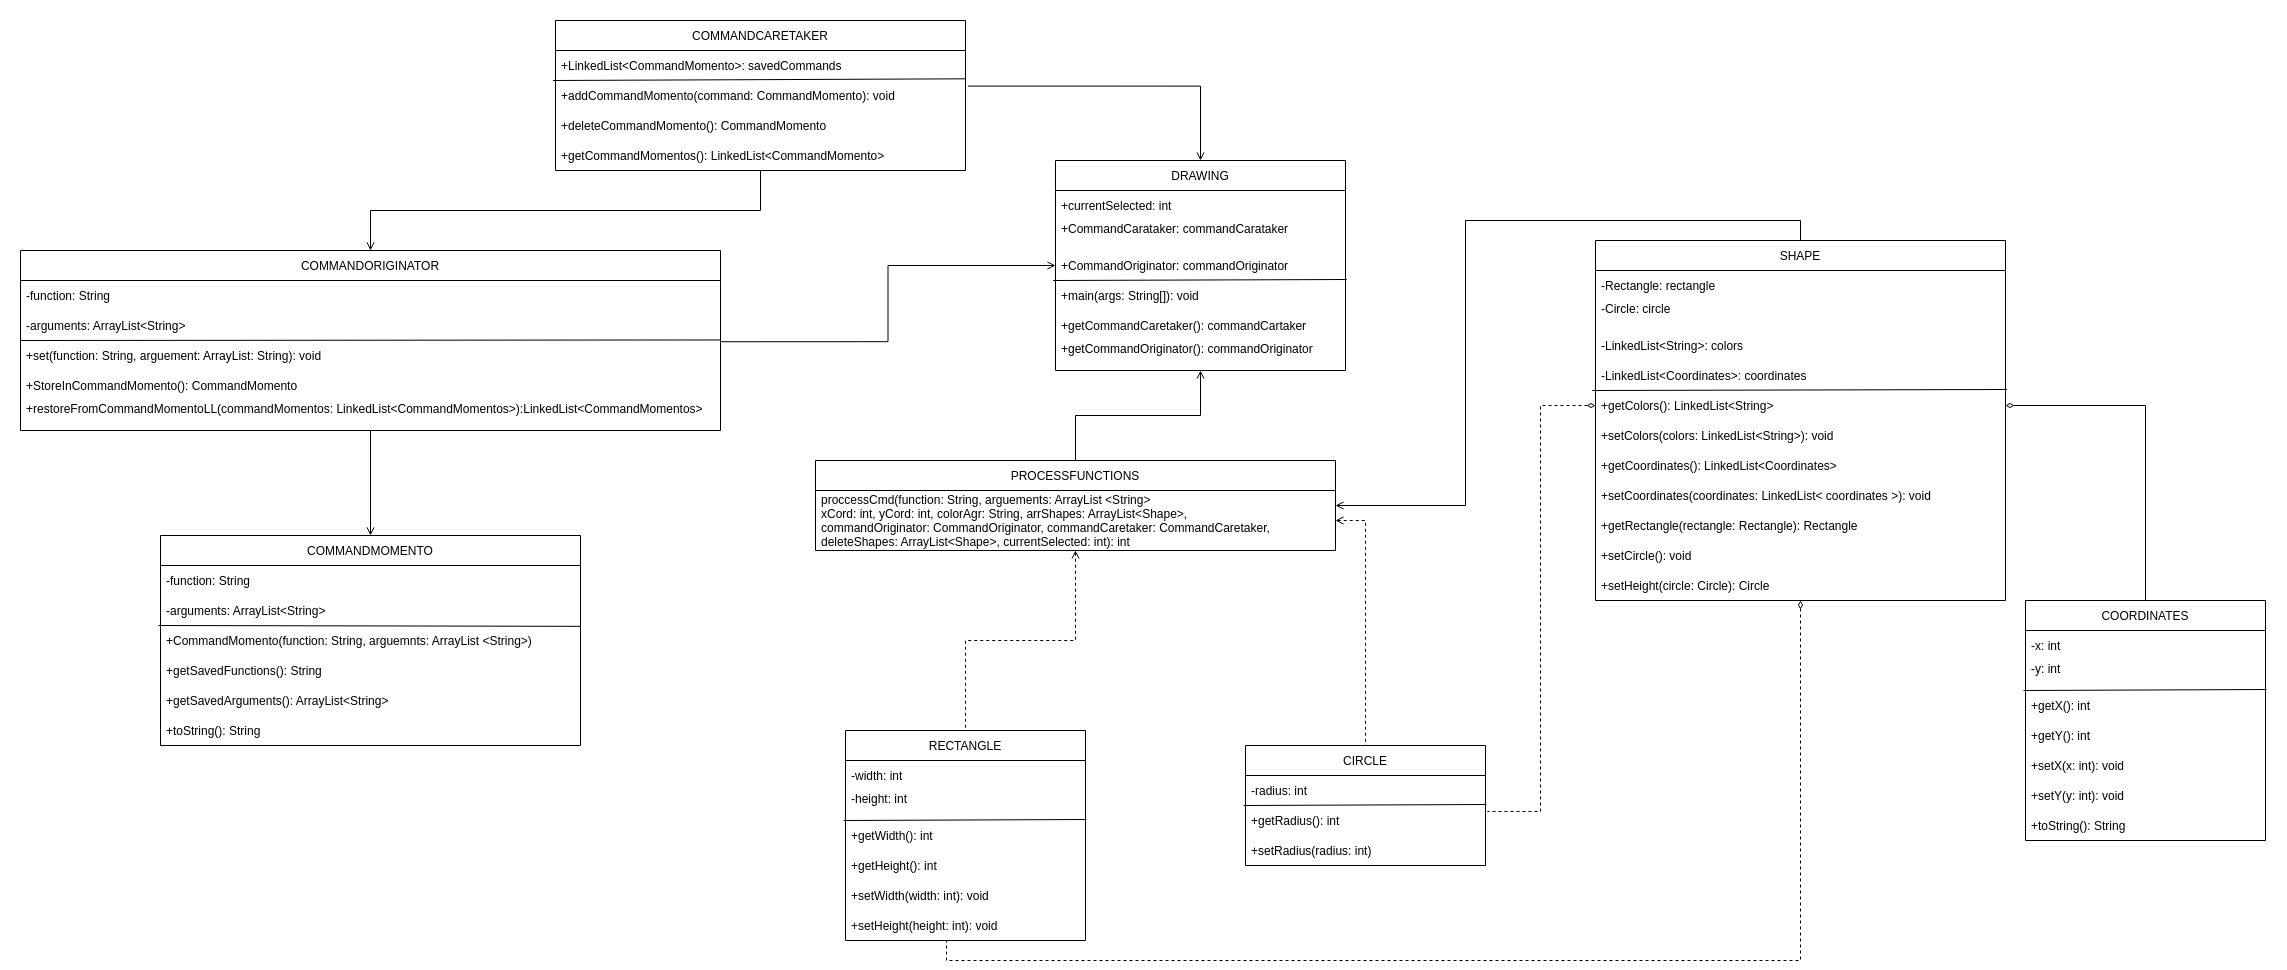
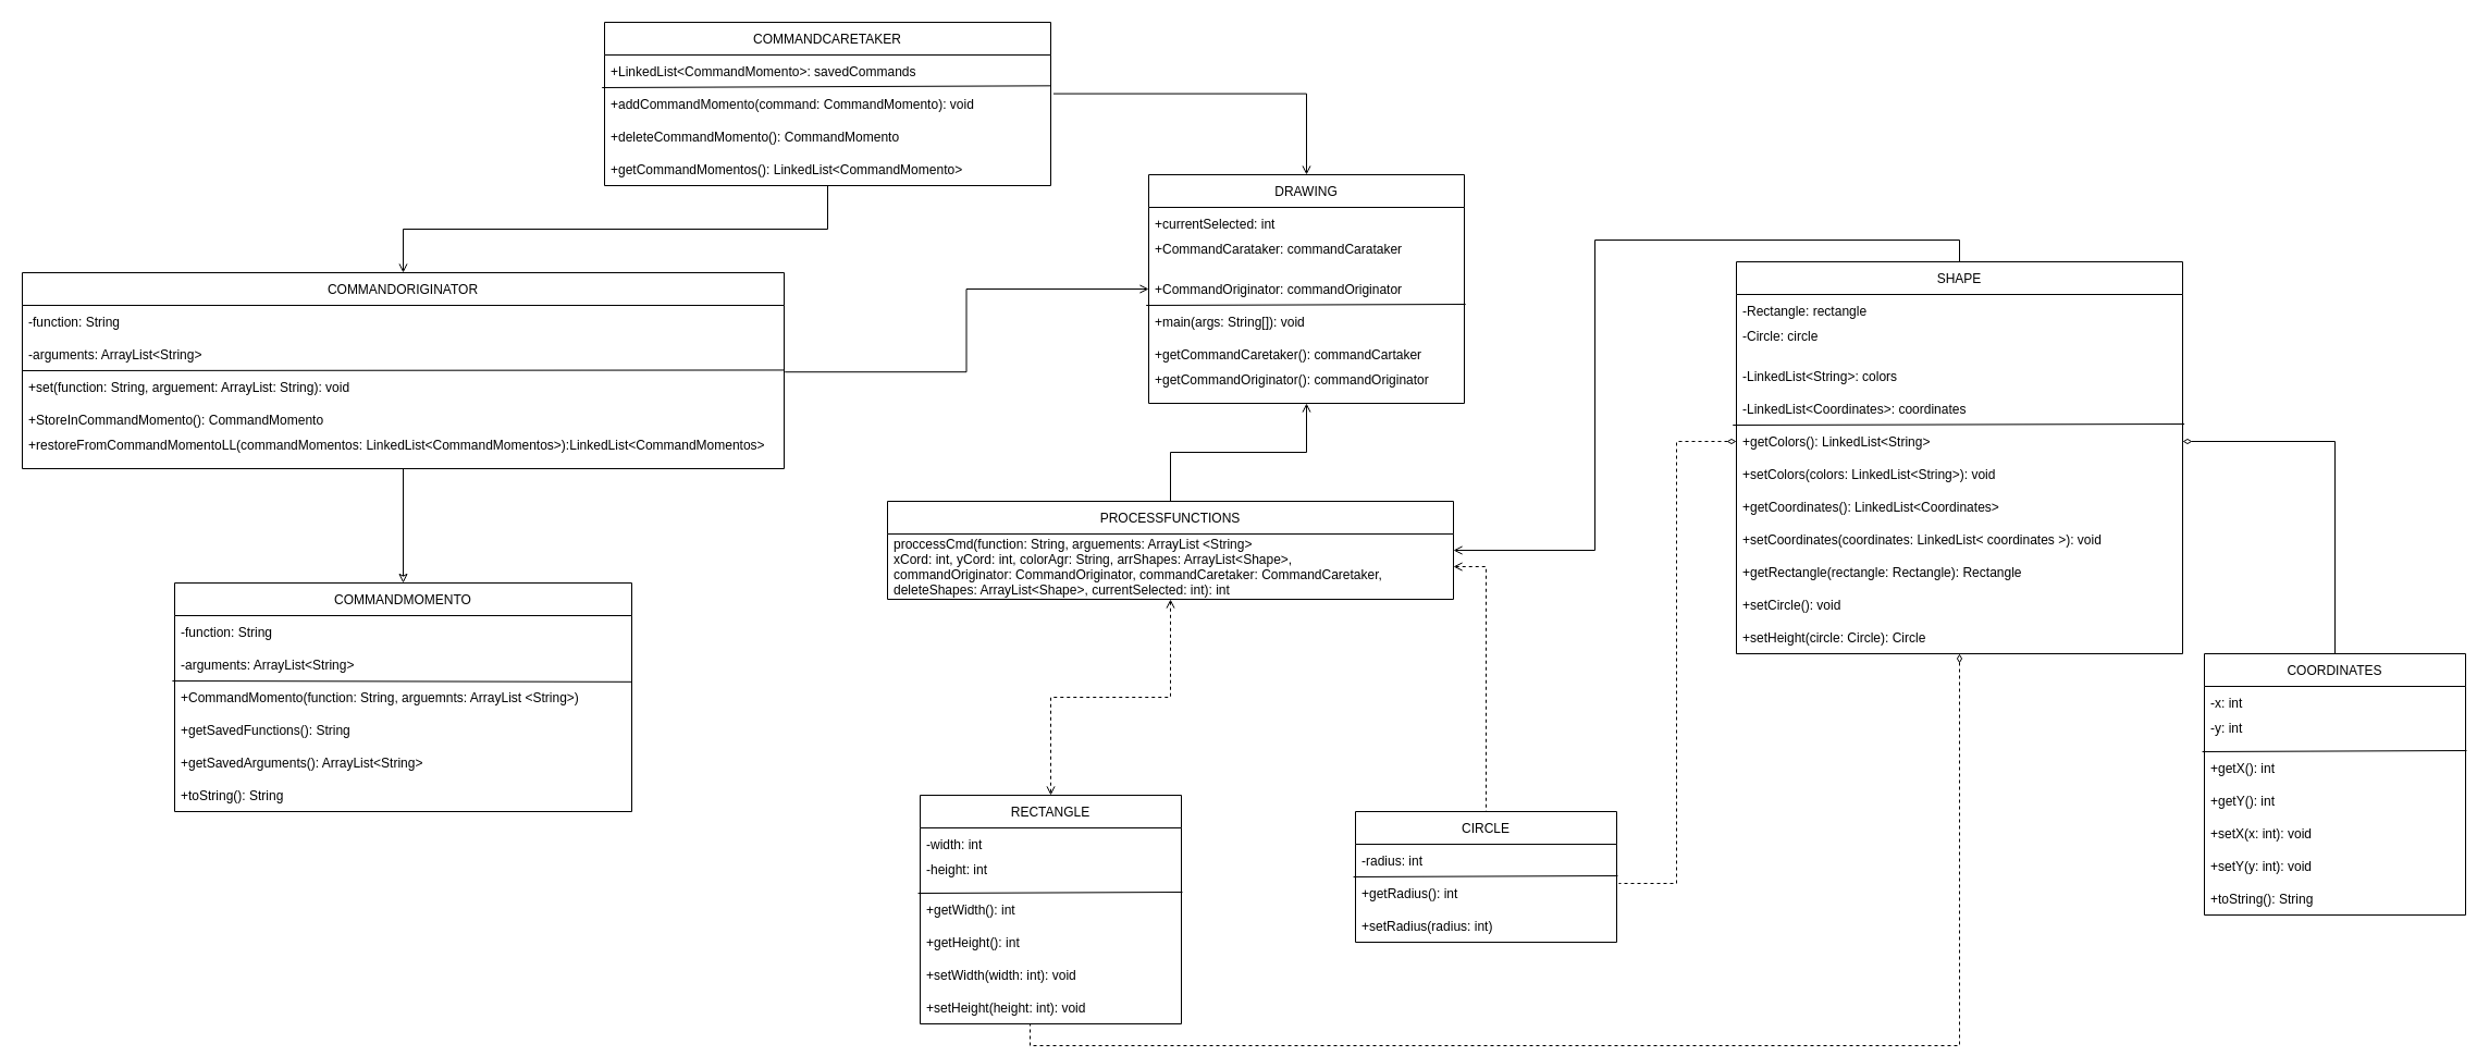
- <mxCell id="70" style="edgeStyle=orthogonalEdgeStyle;rounded=0;orthogonalLoop=1;jettySize=auto;html=1;endArrow=open;endFill=0;" edge="1" parent="1" source="71" target="62"><mxGeometry relative="1" as="geometry" /></mxCell>
+ <mxCell id="70" style="edgeStyle=orthogonalEdgeStyle;rounded=0;orthogonalLoop=1;jettySize=auto;html=1;endArrow=classic;endFill=0;" edge="1" parent="1" source="71" target="62"><mxGeometry relative="1" as="geometry" /></mxCell>
- <mxCell id="14" style="edgeStyle=orthogonalEdgeStyle;rounded=0;orthogonalLoop=1;jettySize=auto;html=1;entryX=0.5;entryY=0;entryDx=0;entryDy=0;startArrow=open;startFill=0;endArrow=none;endFill=0;dashed=1;" edge="1" parent="1" source="15" target="17"><mxGeometry relative="1" as="geometry" /></mxCell>
+ <mxCell id="14" style="edgeStyle=orthogonalEdgeStyle;rounded=0;orthogonalLoop=1;jettySize=auto;html=1;entryX=0.5;entryY=0;entryDx=0;entryDy=0;startArrow=open;startFill=0;endArrow=open;endFill=0;dashed=1;" edge="1" parent="1" source="15" target="17"><mxGeometry relative="1" as="geometry" /></mxCell>
